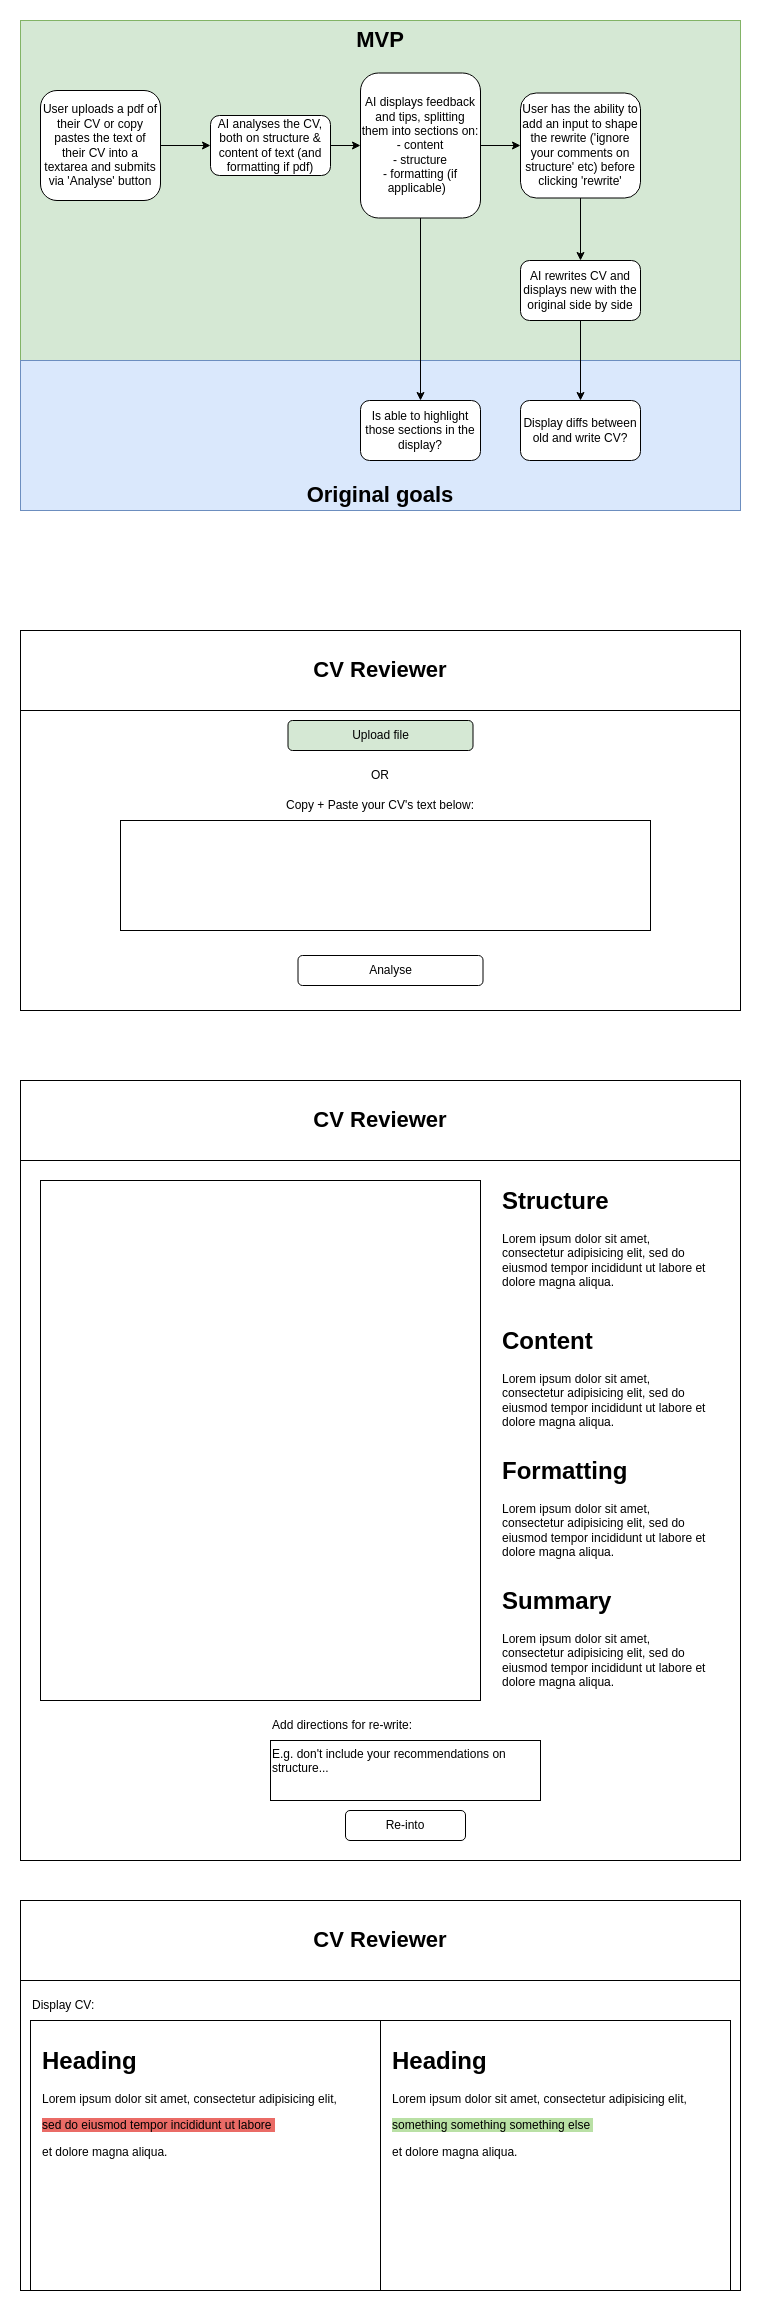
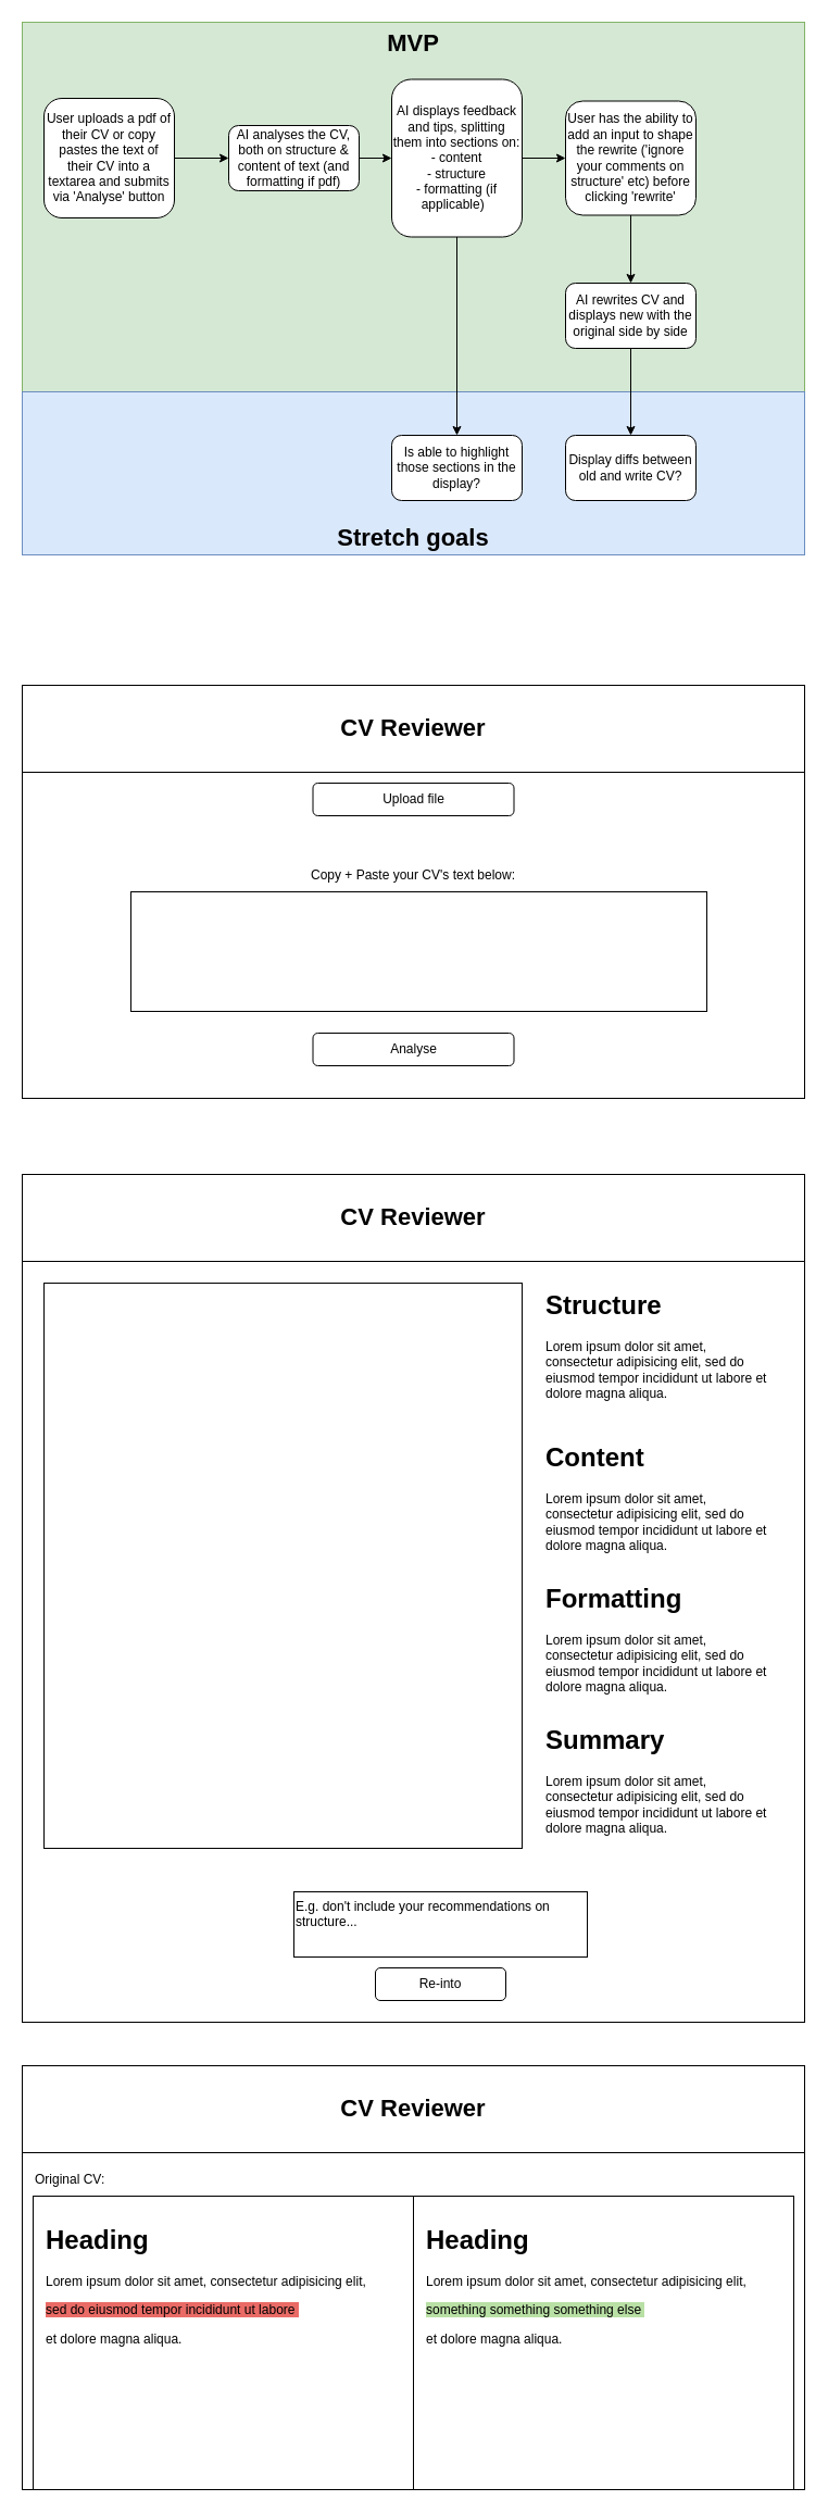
- <mxCell id="3" value="Original goals" style="rounded=0;whiteSpace=wrap;html=1;fillColor=#dae8fc;strokeColor=#6c8ebf;verticalAlign=bottom;fontSize=22;fontStyle=1" vertex="1" parent="1"><mxGeometry x="20" y="360" width="720" height="150" as="geometry" /></mxCell>
+ <mxCell id="3" value="Stretch goals" style="rounded=0;whiteSpace=wrap;html=1;fillColor=#dae8fc;strokeColor=#6c8ebf;verticalAlign=bottom;fontSize=22;fontStyle=1" vertex="1" parent="1"><mxGeometry x="20" y="360" width="720" height="150" as="geometry" /></mxCell>
- <mxCell id="17" value="Upload file" style="rounded=1;whiteSpace=wrap;html=1;fillColor=#d5e8d4;" vertex="1" parent="1"><mxGeometry x="287.5" y="720" width="185" height="30" as="geometry" /></mxCell>
+ <mxCell id="17" value="Upload file" style="rounded=1;whiteSpace=wrap;html=1;" vertex="1" parent="1"><mxGeometry x="287.5" y="720" width="185" height="30" as="geometry" /></mxCell>
- <mxCell id="19" value="OR" style="text;html=1;align=center;verticalAlign=middle;whiteSpace=wrap;rounded=0;" vertex="1" parent="1"><mxGeometry x="350" y="760" width="60" height="30" as="geometry" /></mxCell>
- <mxCell id="22" value="Analyse" style="rounded=1;whiteSpace=wrap;html=1;" vertex="1" parent="1"><mxGeometry x="297.5" y="955" width="185" height="30" as="geometry" /></mxCell>
+ <mxCell id="22" value="Analyse" style="rounded=1;whiteSpace=wrap;html=1;" vertex="1" parent="1"><mxGeometry x="287.5" y="950" width="185" height="30" as="geometry" /></mxCell>
- <mxCell id="33" value="Add directions for re-write:" style="text;html=1;align=left;verticalAlign=middle;whiteSpace=wrap;rounded=0;" vertex="1" parent="1"><mxGeometry x="270" y="1710" width="190" height="30" as="geometry" /></mxCell>
- <mxCell id="38" value="Display CV:" style="text;html=1;align=left;verticalAlign=middle;whiteSpace=wrap;rounded=0;" vertex="1" parent="1"><mxGeometry x="30" y="1990" width="100" height="30" as="geometry" /></mxCell>
+ <mxCell id="38" value="Original CV:" style="text;html=1;align=left;verticalAlign=middle;whiteSpace=wrap;rounded=0;" vertex="1" parent="1"><mxGeometry x="30" y="1990" width="100" height="30" as="geometry" /></mxCell>
